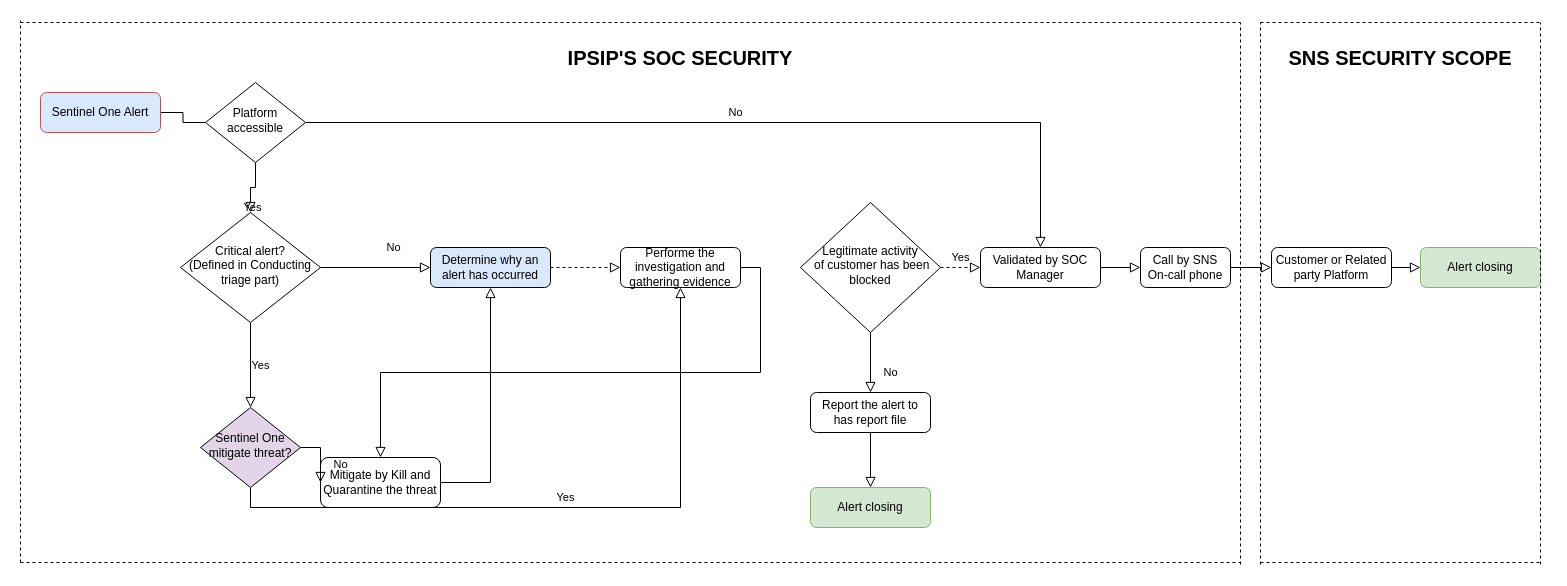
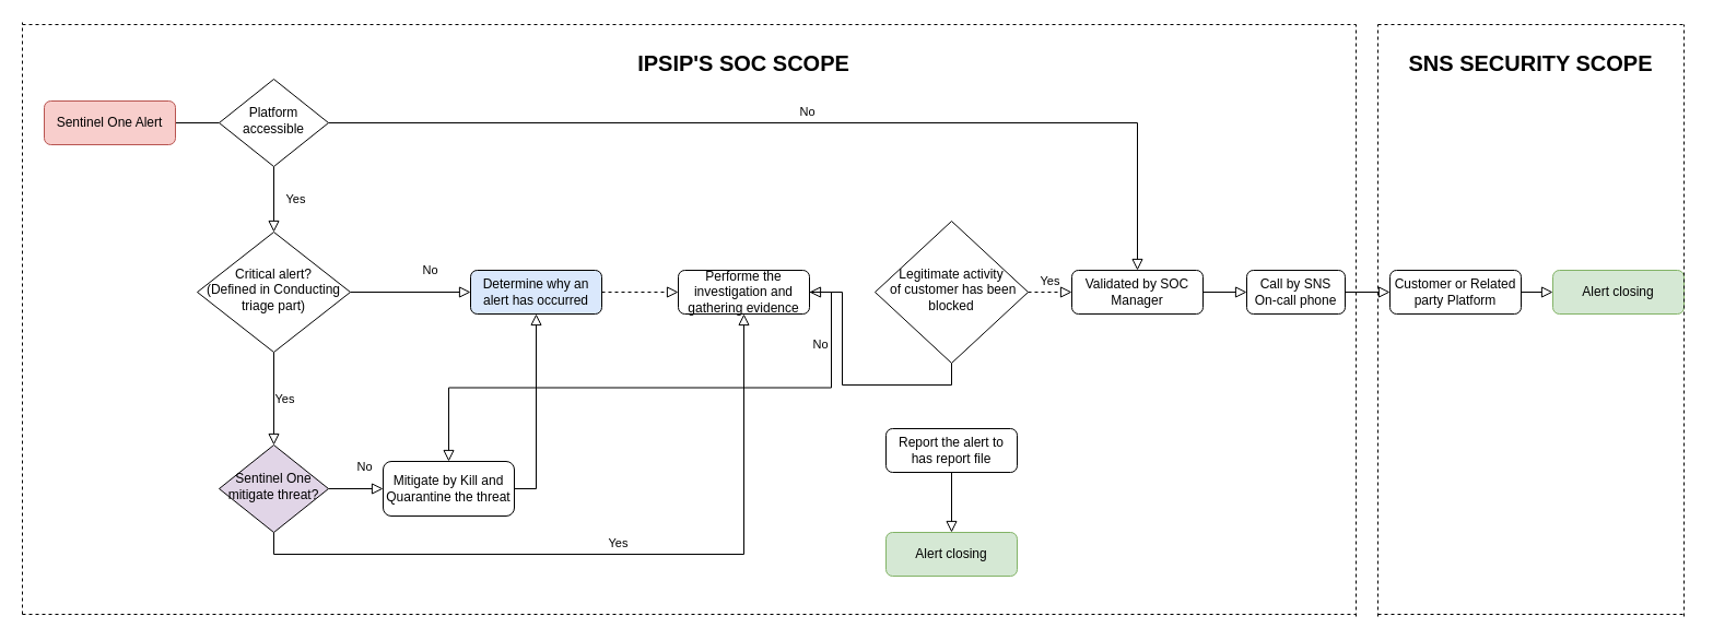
- <mxCell id="36" value="&lt;h1&gt;&lt;b&gt;&lt;font style=&quot;font-size: 20px;&quot;&gt;IPSIP'S SOC SECURITY&lt;/font&gt;&lt;/b&gt;&lt;/h1&gt;" style="text;html=1;strokeColor=none;fillColor=none;align=center;verticalAlign=middle;whiteSpace=wrap;rounded=0;" vertex="1" parent="1"><mxGeometry x="550" y="42" width="260" height="30" as="geometry" /></mxCell>
+ <mxCell id="36" value="&lt;h1&gt;&lt;b&gt;&lt;font style=&quot;font-size: 20px;&quot;&gt;IPSIP'S SOC SCOPE&lt;/font&gt;&lt;/b&gt;&lt;/h1&gt;" style="text;html=1;strokeColor=none;fillColor=none;align=center;verticalAlign=middle;whiteSpace=wrap;rounded=0;" vertex="1" parent="1"><mxGeometry x="550" y="42" width="260" height="30" as="geometry" /></mxCell>
- <mxCell id="3" value="Sentinel One Alert" style="rounded=1;whiteSpace=wrap;html=1;fontSize=12;glass=0;strokeWidth=1;shadow=0;fillColor=#dae8fc;strokeColor=#b85450;" parent="1" vertex="1"><mxGeometry x="40" y="92" width="120" height="40" as="geometry" /></mxCell>
+ <mxCell id="3" value="Sentinel One Alert" style="rounded=1;whiteSpace=wrap;html=1;fontSize=12;glass=0;strokeWidth=1;shadow=0;fillColor=#f8cecc;strokeColor=#b85450;" parent="1" vertex="1"><mxGeometry x="40" y="92" width="120" height="40" as="geometry" /></mxCell>
- <mxCell id="6" value="Platform accessible" style="rhombus;whiteSpace=wrap;html=1;shadow=0;fontFamily=Helvetica;fontSize=12;align=center;strokeWidth=1;spacing=6;spacingTop=-4;" parent="1" vertex="1"><mxGeometry x="205" y="82" width="100" height="80" as="geometry" /></mxCell>
+ <mxCell id="6" value="Platform accessible" style="rhombus;whiteSpace=wrap;html=1;shadow=0;fontFamily=Helvetica;fontSize=12;align=center;strokeWidth=1;spacing=6;spacingTop=-4;" parent="1" vertex="1"><mxGeometry x="200" y="72" width="100" height="80" as="geometry" /></mxCell>
- <mxCell id="21" value="No" style="rounded=0;html=1;jettySize=auto;orthogonalLoop=1;fontSize=11;endArrow=block;endFill=0;endSize=8;strokeWidth=1;shadow=0;labelBackgroundColor=none;edgeStyle=orthogonalEdgeStyle;entryX=0.5;entryY=0;entryDx=0;entryDy=0;exitX=0.5;exitY=1;exitDx=0;exitDy=0;" edge="1" parent="1" source="14" target="16"><mxGeometry x="0.333" y="20" relative="1" as="geometry"><mxPoint as="offset" /><mxPoint x="830" y="302" as="sourcePoint" /><mxPoint x="430" y="242" as="targetPoint" /></mxGeometry></mxCell>
+ <mxCell id="21" value="No" style="rounded=0;html=1;jettySize=auto;orthogonalLoop=1;fontSize=11;endArrow=block;endFill=0;endSize=8;strokeWidth=1;shadow=0;labelBackgroundColor=none;edgeStyle=orthogonalEdgeStyle;exitX=0.5;exitY=1;exitDx=0;exitDy=0;" edge="1" parent="1" source="14" target="12"><mxGeometry x="0.333" y="20" relative="1" as="geometry"><mxPoint as="offset" /><mxPoint x="830" y="302" as="sourcePoint" /><mxPoint x="430" y="242" as="targetPoint" /></mxGeometry></mxCell>
- <mxCell id="10" value="Mitigate by Kill and Quarantine the threat" style="rounded=1;whiteSpace=wrap;html=1;fontSize=12;glass=0;strokeWidth=1;shadow=0;" parent="1" vertex="1"><mxGeometry x="320" y="457" width="120" height="50" as="geometry" /></mxCell>
+ <mxCell id="10" value="Mitigate by Kill and Quarantine the threat" style="rounded=1;whiteSpace=wrap;html=1;fontSize=12;glass=0;strokeWidth=1;shadow=0;" parent="1" vertex="1"><mxGeometry x="350" y="422" width="120" height="50" as="geometry" /></mxCell>
